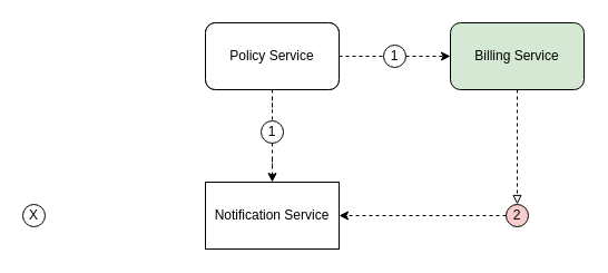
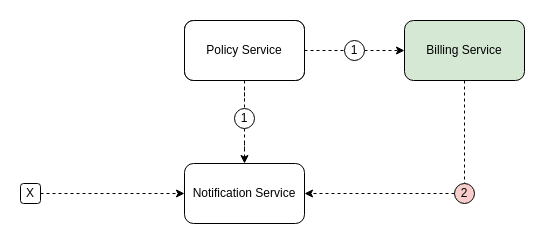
- <mxCell id="6" value="" style="edgeStyle=orthogonalEdgeStyle;rounded=0;orthogonalLoop=1;jettySize=auto;html=1;dashed=1;endArrow=block;endFill=0;" edge="1" parent="1" source="7" target="14"><mxGeometry relative="1" as="geometry" /></mxCell>
+ <mxCell id="6" value="" style="edgeStyle=orthogonalEdgeStyle;rounded=0;orthogonalLoop=1;jettySize=auto;html=1;dashed=1;endArrow=none;endFill=0;" edge="1" parent="1" source="7" target="14"><mxGeometry relative="1" as="geometry" /></mxCell>
- <mxCell id="16" value="X" style="ellipse;whiteSpace=wrap;html=1;" vertex="1" parent="1"><mxGeometry x="20" y="183" width="20" height="20" as="geometry" /></mxCell>
+ <mxCell id="16" value="X" style="whiteSpace=wrap;html=1;rounded=1;" vertex="1" parent="1"><mxGeometry x="20" y="183" width="20" height="20" as="geometry" /></mxCell>
+ <mxCell id="15" style="edgeStyle=orthogonalEdgeStyle;rounded=0;orthogonalLoop=1;jettySize=auto;html=1;dashed=1;" edge="1" parent="1" source="16" target="5"><mxGeometry relative="1" as="geometry"><Array as="points"><mxPoint x="30" y="193" /></Array></mxGeometry></mxCell>
- <mxCell id="5" value="Notification Service" style="whiteSpace=wrap;html=1;rounded=0;" vertex="1" parent="1"><mxGeometry x="184" y="163" width="120" height="60" as="geometry" /></mxCell>
+ <mxCell id="5" value="Notification Service" style="rounded=1;whiteSpace=wrap;html=1;" vertex="1" parent="1"><mxGeometry x="184" y="163" width="120" height="60" as="geometry" /></mxCell>
